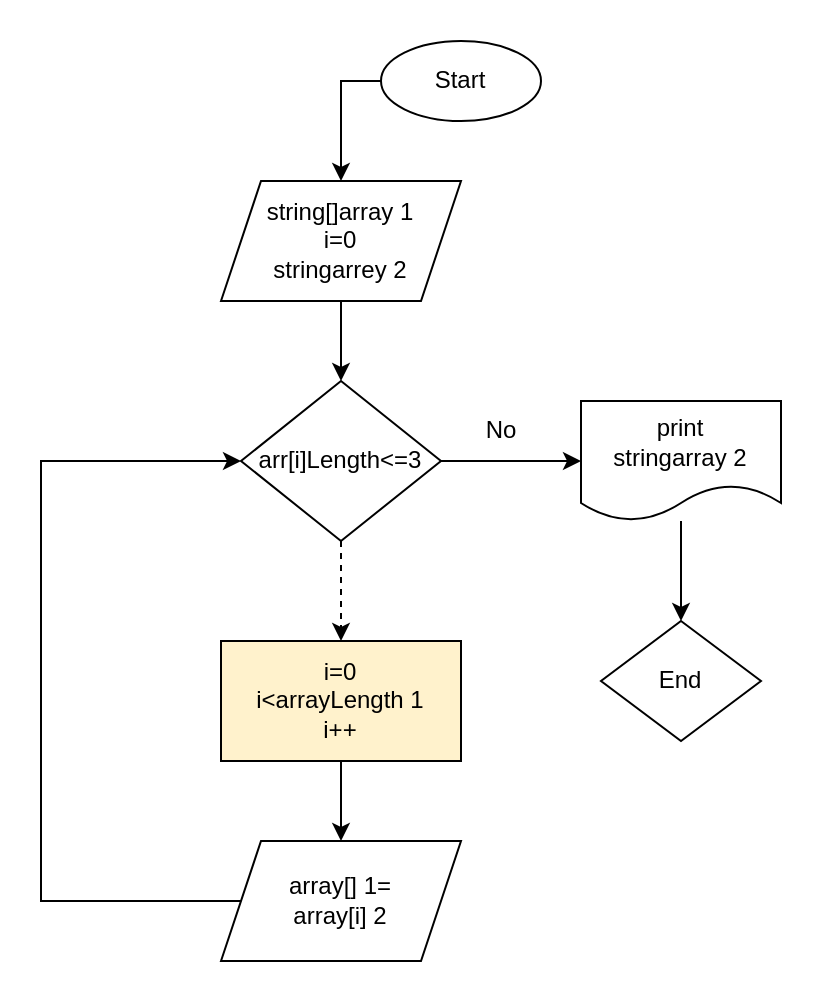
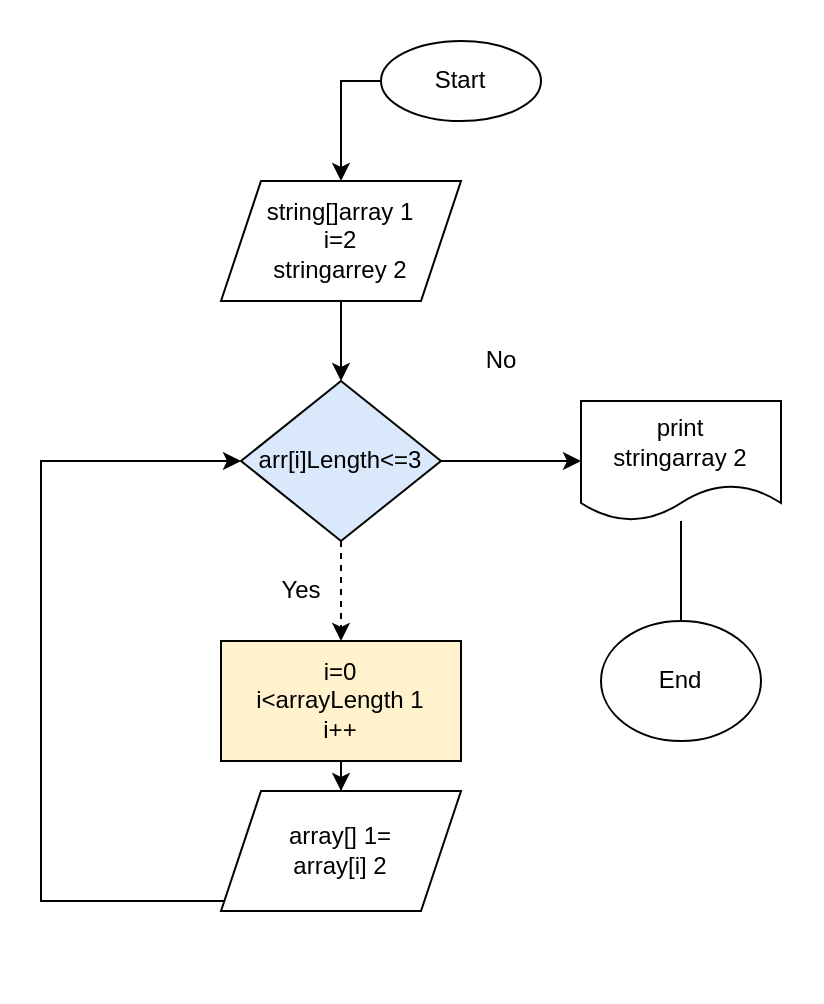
- <mxCell id="5" value="string[]array 1&lt;br&gt;i=0&lt;br&gt;stringarrey 2" style="shape=parallelogram;perimeter=parallelogramPerimeter;whiteSpace=wrap;html=1;fixedSize=1;" vertex="1" parent="1"><mxGeometry x="110" y="90" width="120" height="60" as="geometry" /></mxCell>
+ <mxCell id="5" value="string[]array 1&lt;br&gt;i=2&lt;br&gt;stringarrey 2" style="shape=parallelogram;perimeter=parallelogramPerimeter;whiteSpace=wrap;html=1;fixedSize=1;" vertex="1" parent="1"><mxGeometry x="110" y="90" width="120" height="60" as="geometry" /></mxCell>
- <mxCell id="11" value="No" style="text;html=1;align=center;verticalAlign=middle;resizable=0;points=[];autosize=1;strokeColor=none;fillColor=none;" vertex="1" parent="1"><mxGeometry x="230" y="200" width="40" height="30" as="geometry" /></mxCell>
+ <mxCell id="11" value="No" style="text;html=1;align=center;verticalAlign=middle;resizable=0;points=[];autosize=1;strokeColor=none;fillColor=none;" vertex="1" parent="1"><mxGeometry x="230" y="165" width="40" height="30" as="geometry" /></mxCell>
- <mxCell id="10" value="arr[i]Length&amp;lt;=3" style="rhombus;whiteSpace=wrap;html=1;" vertex="1" parent="1"><mxGeometry x="120" y="190" width="100" height="80" as="geometry" /></mxCell>
+ <mxCell id="10" value="arr[i]Length&amp;lt;=3" style="rhombus;whiteSpace=wrap;html=1;fillColor=#dae8fc;" vertex="1" parent="1"><mxGeometry x="120" y="190" width="100" height="80" as="geometry" /></mxCell>
+ <mxCell id="12" value="Yes" style="text;html=1;align=center;verticalAlign=middle;resizable=0;points=[];autosize=1;strokeColor=none;fillColor=none;" vertex="1" parent="1"><mxGeometry x="130" y="280" width="40" height="30" as="geometry" /></mxCell>
- <mxCell id="14" style="edgeStyle=orthogonalEdgeStyle;rounded=0;orthogonalLoop=1;jettySize=auto;html=1;" edge="1" parent="1" source="15" target="16"><mxGeometry relative="1" as="geometry"><Array as="points" /></mxGeometry></mxCell>
+ <mxCell id="14" style="edgeStyle=orthogonalEdgeStyle;rounded=0;orthogonalLoop=1;jettySize=auto;html=1;endArrow=none;" edge="1" parent="1" source="15" target="16"><mxGeometry relative="1" as="geometry"><Array as="points" /></mxGeometry></mxCell>
- <mxCell id="16" value="End" style="rhombus;whiteSpace=wrap;html=1;" vertex="1" parent="1"><mxGeometry x="300" y="310" width="80" height="60" as="geometry" /></mxCell>
+ <mxCell id="16" value="End" style="ellipse;whiteSpace=wrap;html=1;" vertex="1" parent="1"><mxGeometry x="300" y="310" width="80" height="60" as="geometry" /></mxCell>
- <mxCell id="19" value="array[] 1=&lt;br&gt;array[i] 2" style="shape=parallelogram;perimeter=parallelogramPerimeter;whiteSpace=wrap;html=1;fixedSize=1;" vertex="1" parent="1"><mxGeometry x="110" y="420" width="120" height="60" as="geometry" /></mxCell>
+ <mxCell id="19" value="array[] 1=&lt;br&gt;array[i] 2" style="shape=parallelogram;perimeter=parallelogramPerimeter;whiteSpace=wrap;html=1;fixedSize=1;" vertex="1" parent="1"><mxGeometry x="110" y="395" width="120" height="60" as="geometry" /></mxCell>
